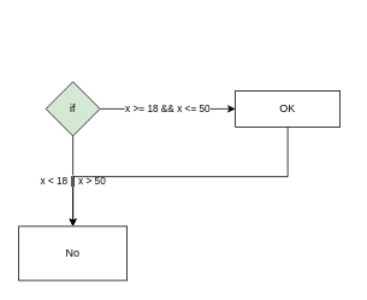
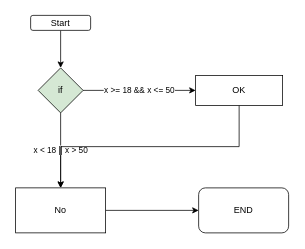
+ <mxCell id="3" value="Start" style="rounded=1;whiteSpace=wrap;html=1;" vertex="1" parent="1"><mxGeometry x="40" y="20" width="80" height="20" as="geometry" /></mxCell>
+ <mxCell id="2" style="edgeStyle=orthogonalEdgeStyle;rounded=0;orthogonalLoop=1;jettySize=auto;html=1;exitX=0.5;exitY=1;exitDx=0;exitDy=0;" edge="1" parent="1" source="3" target="6"><mxGeometry relative="1" as="geometry" /></mxCell>
+ <mxCell id="9" style="edgeStyle=orthogonalEdgeStyle;rounded=0;orthogonalLoop=1;jettySize=auto;html=1;exitX=1;exitY=0.5;exitDx=0;exitDy=0;entryX=0;entryY=0.5;entryDx=0;entryDy=0;" edge="1" parent="1" source="10" target="11"><mxGeometry relative="1" as="geometry" /></mxCell>
+ <mxCell id="11" value="END" style="rounded=1;whiteSpace=wrap;html=1;" vertex="1" parent="1"><mxGeometry x="264" y="250" width="120" height="60" as="geometry" /></mxCell>
